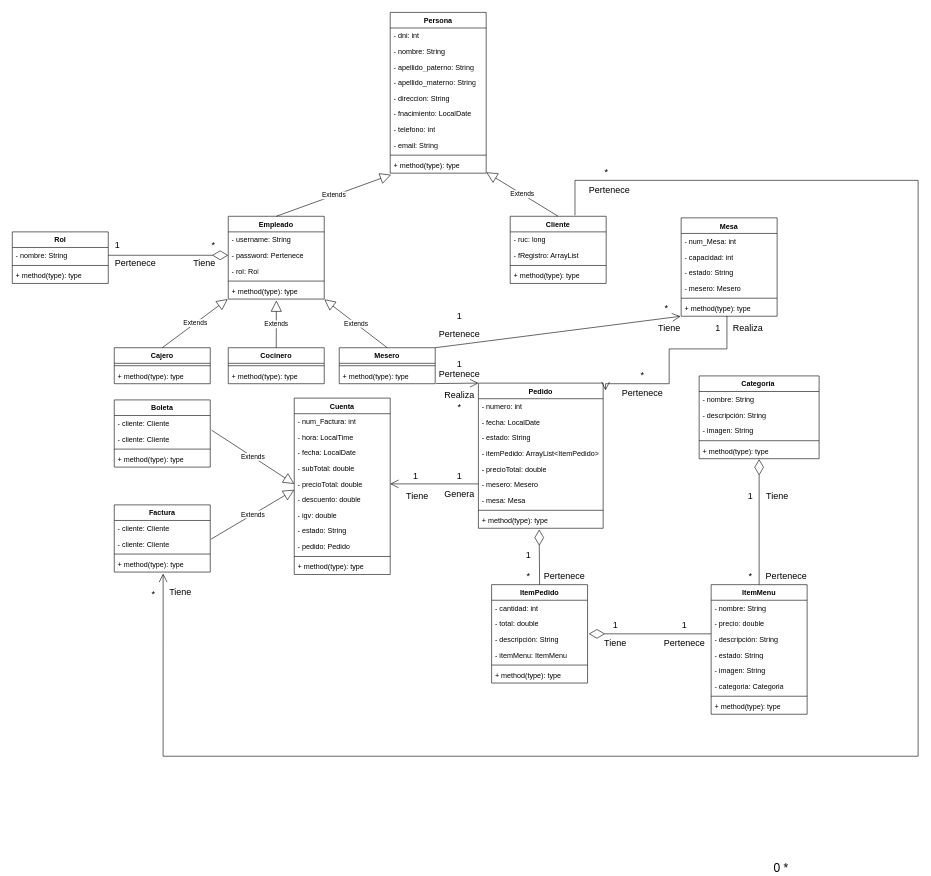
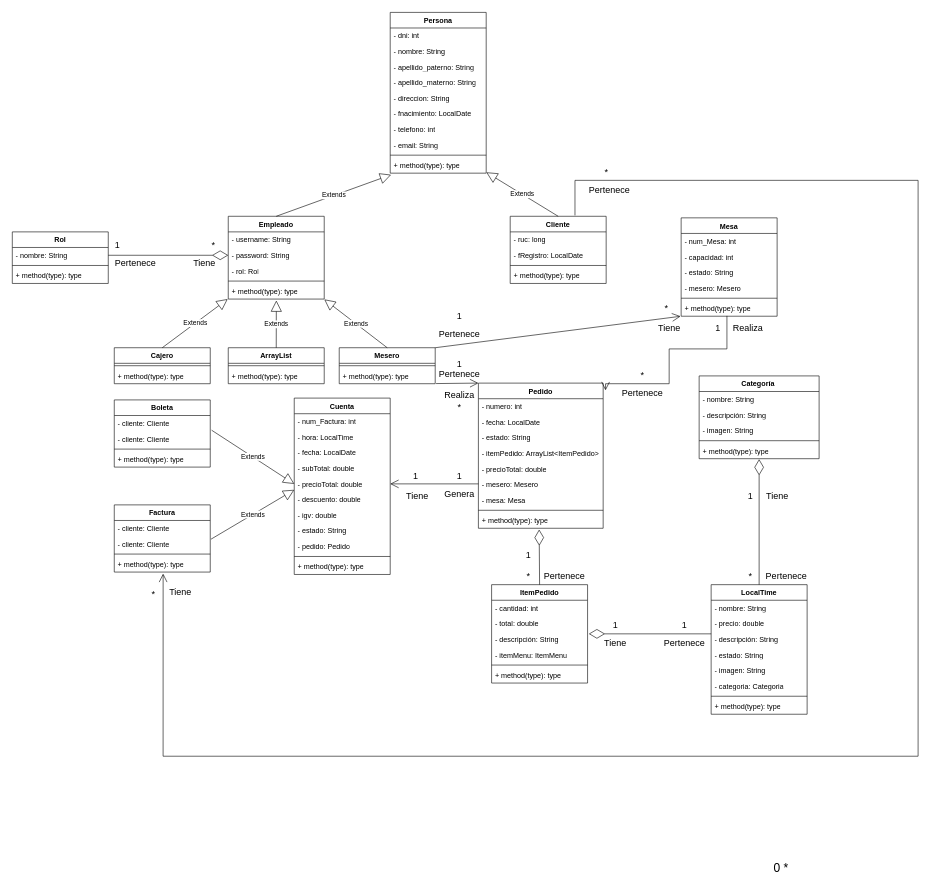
- <mxCell id="28" value="- password: Pertenece" style="text;strokeColor=none;fillColor=none;align=left;verticalAlign=top;spacingLeft=4;spacingRight=4;overflow=hidden;rotatable=0;points=[[0,0.5],[1,0.5]];portConstraint=eastwest;whiteSpace=wrap;html=1;" parent="26" vertex="1"><mxGeometry y="52" width="160" height="26" as="geometry" /></mxCell>
+ <mxCell id="28" value="- password: String" style="text;strokeColor=none;fillColor=none;align=left;verticalAlign=top;spacingLeft=4;spacingRight=4;overflow=hidden;rotatable=0;points=[[0,0.5],[1,0.5]];portConstraint=eastwest;whiteSpace=wrap;html=1;" parent="26" vertex="1"><mxGeometry y="52" width="160" height="26" as="geometry" /></mxCell>
- <mxCell id="12" value="- fRegistro: ArrayList" style="text;strokeColor=none;fillColor=none;align=left;verticalAlign=top;spacingLeft=4;spacingRight=4;overflow=hidden;rotatable=0;points=[[0,0.5],[1,0.5]];portConstraint=eastwest;whiteSpace=wrap;html=1;" parent="10" vertex="1"><mxGeometry y="52" width="160" height="26" as="geometry" /></mxCell>
+ <mxCell id="12" value="- fRegistro: LocalDate" style="text;strokeColor=none;fillColor=none;align=left;verticalAlign=top;spacingLeft=4;spacingRight=4;overflow=hidden;rotatable=0;points=[[0,0.5],[1,0.5]];portConstraint=eastwest;whiteSpace=wrap;html=1;" parent="10" vertex="1"><mxGeometry y="52" width="160" height="26" as="geometry" /></mxCell>
- <mxCell id="126" value="Cocinero" style="swimlane;fontStyle=1;align=center;verticalAlign=top;childLayout=stackLayout;horizontal=1;startSize=26;horizontalStack=0;resizeParent=1;resizeParentMax=0;resizeLast=0;collapsible=1;marginBottom=0;whiteSpace=wrap;html=1;" parent="1" vertex="1"><mxGeometry x="380" y="579" width="160" height="60" as="geometry" /></mxCell>
+ <mxCell id="126" value="ArrayList" style="swimlane;fontStyle=1;align=center;verticalAlign=top;childLayout=stackLayout;horizontal=1;startSize=26;horizontalStack=0;resizeParent=1;resizeParentMax=0;resizeLast=0;collapsible=1;marginBottom=0;whiteSpace=wrap;html=1;" parent="1" vertex="1"><mxGeometry x="380" y="579" width="160" height="60" as="geometry" /></mxCell>
- <mxCell id="45" value="ItemMenu" style="swimlane;fontStyle=1;align=center;verticalAlign=top;childLayout=stackLayout;horizontal=1;startSize=26;horizontalStack=0;resizeParent=1;resizeParentMax=0;resizeLast=0;collapsible=1;marginBottom=0;whiteSpace=wrap;html=1;" parent="1" vertex="1"><mxGeometry x="1185" y="974" width="160" height="216" as="geometry" /></mxCell>
+ <mxCell id="45" value="LocalTime" style="swimlane;fontStyle=1;align=center;verticalAlign=top;childLayout=stackLayout;horizontal=1;startSize=26;horizontalStack=0;resizeParent=1;resizeParentMax=0;resizeLast=0;collapsible=1;marginBottom=0;whiteSpace=wrap;html=1;" parent="1" vertex="1"><mxGeometry x="1185" y="974" width="160" height="216" as="geometry" /></mxCell>
